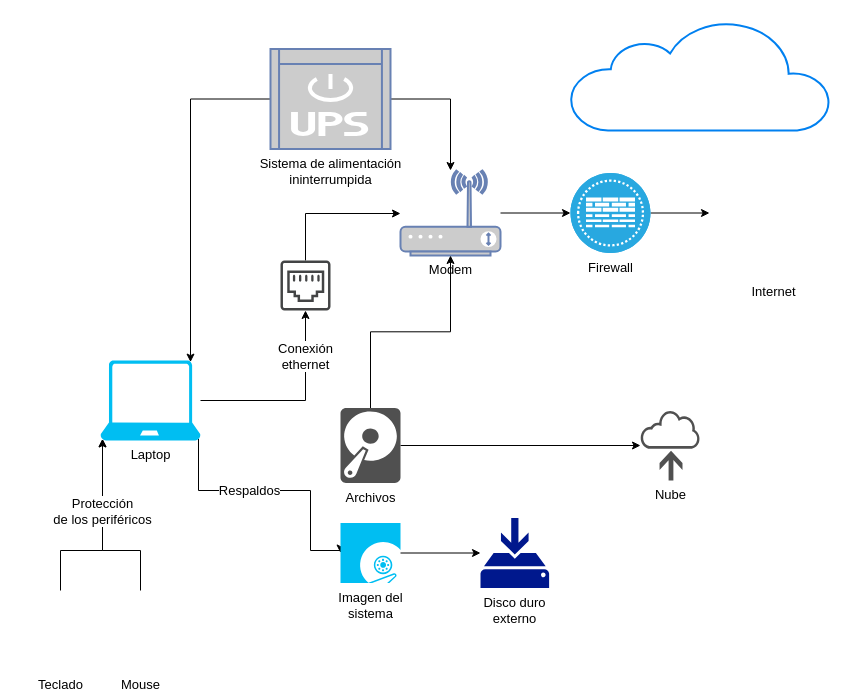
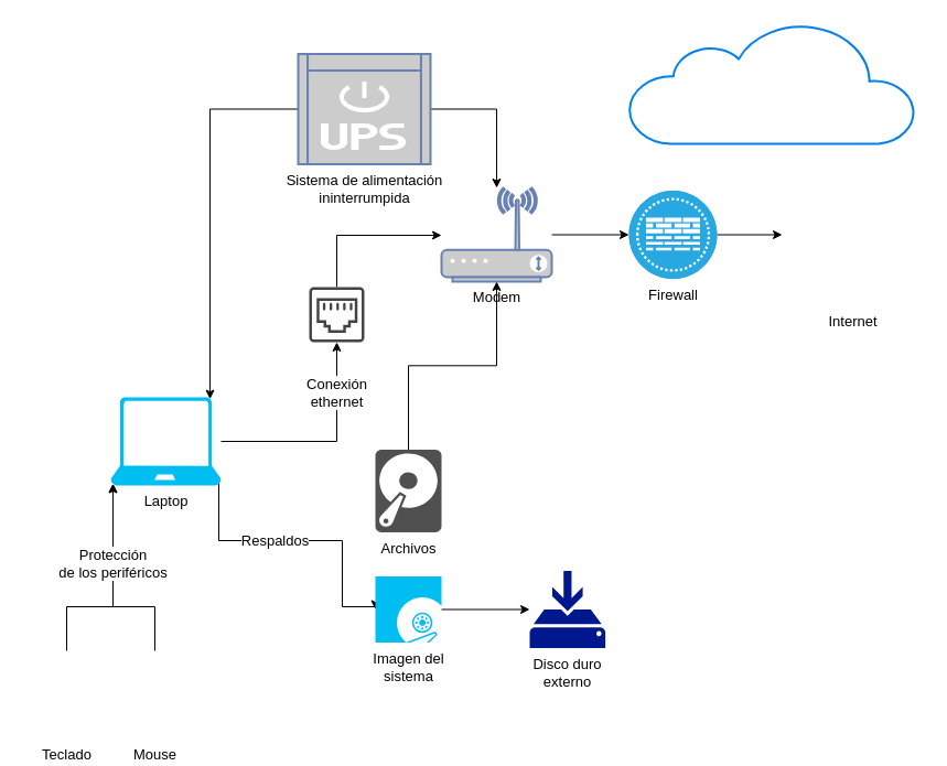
- <mxCell id="14" style="edgeStyle=orthogonalEdgeStyle;rounded=0;orthogonalLoop=1;jettySize=auto;html=1;" edge="1" parent="1" source="15" target="26"><mxGeometry relative="1" as="geometry" /></mxCell>
- <mxCell id="26" value="&lt;font style=&quot;font-size: 13px&quot;&gt;Nube&lt;/font&gt;" style="pointerEvents=1;shadow=0;dashed=0;html=1;strokeColor=none;fillColor=#505050;labelPosition=center;verticalLabelPosition=bottom;outlineConnect=0;verticalAlign=top;align=center;shape=mxgraph.office.clouds.online_backup;" vertex="1" parent="1"><mxGeometry x="640" y="410" width="60" height="70" as="geometry" /></mxCell>
